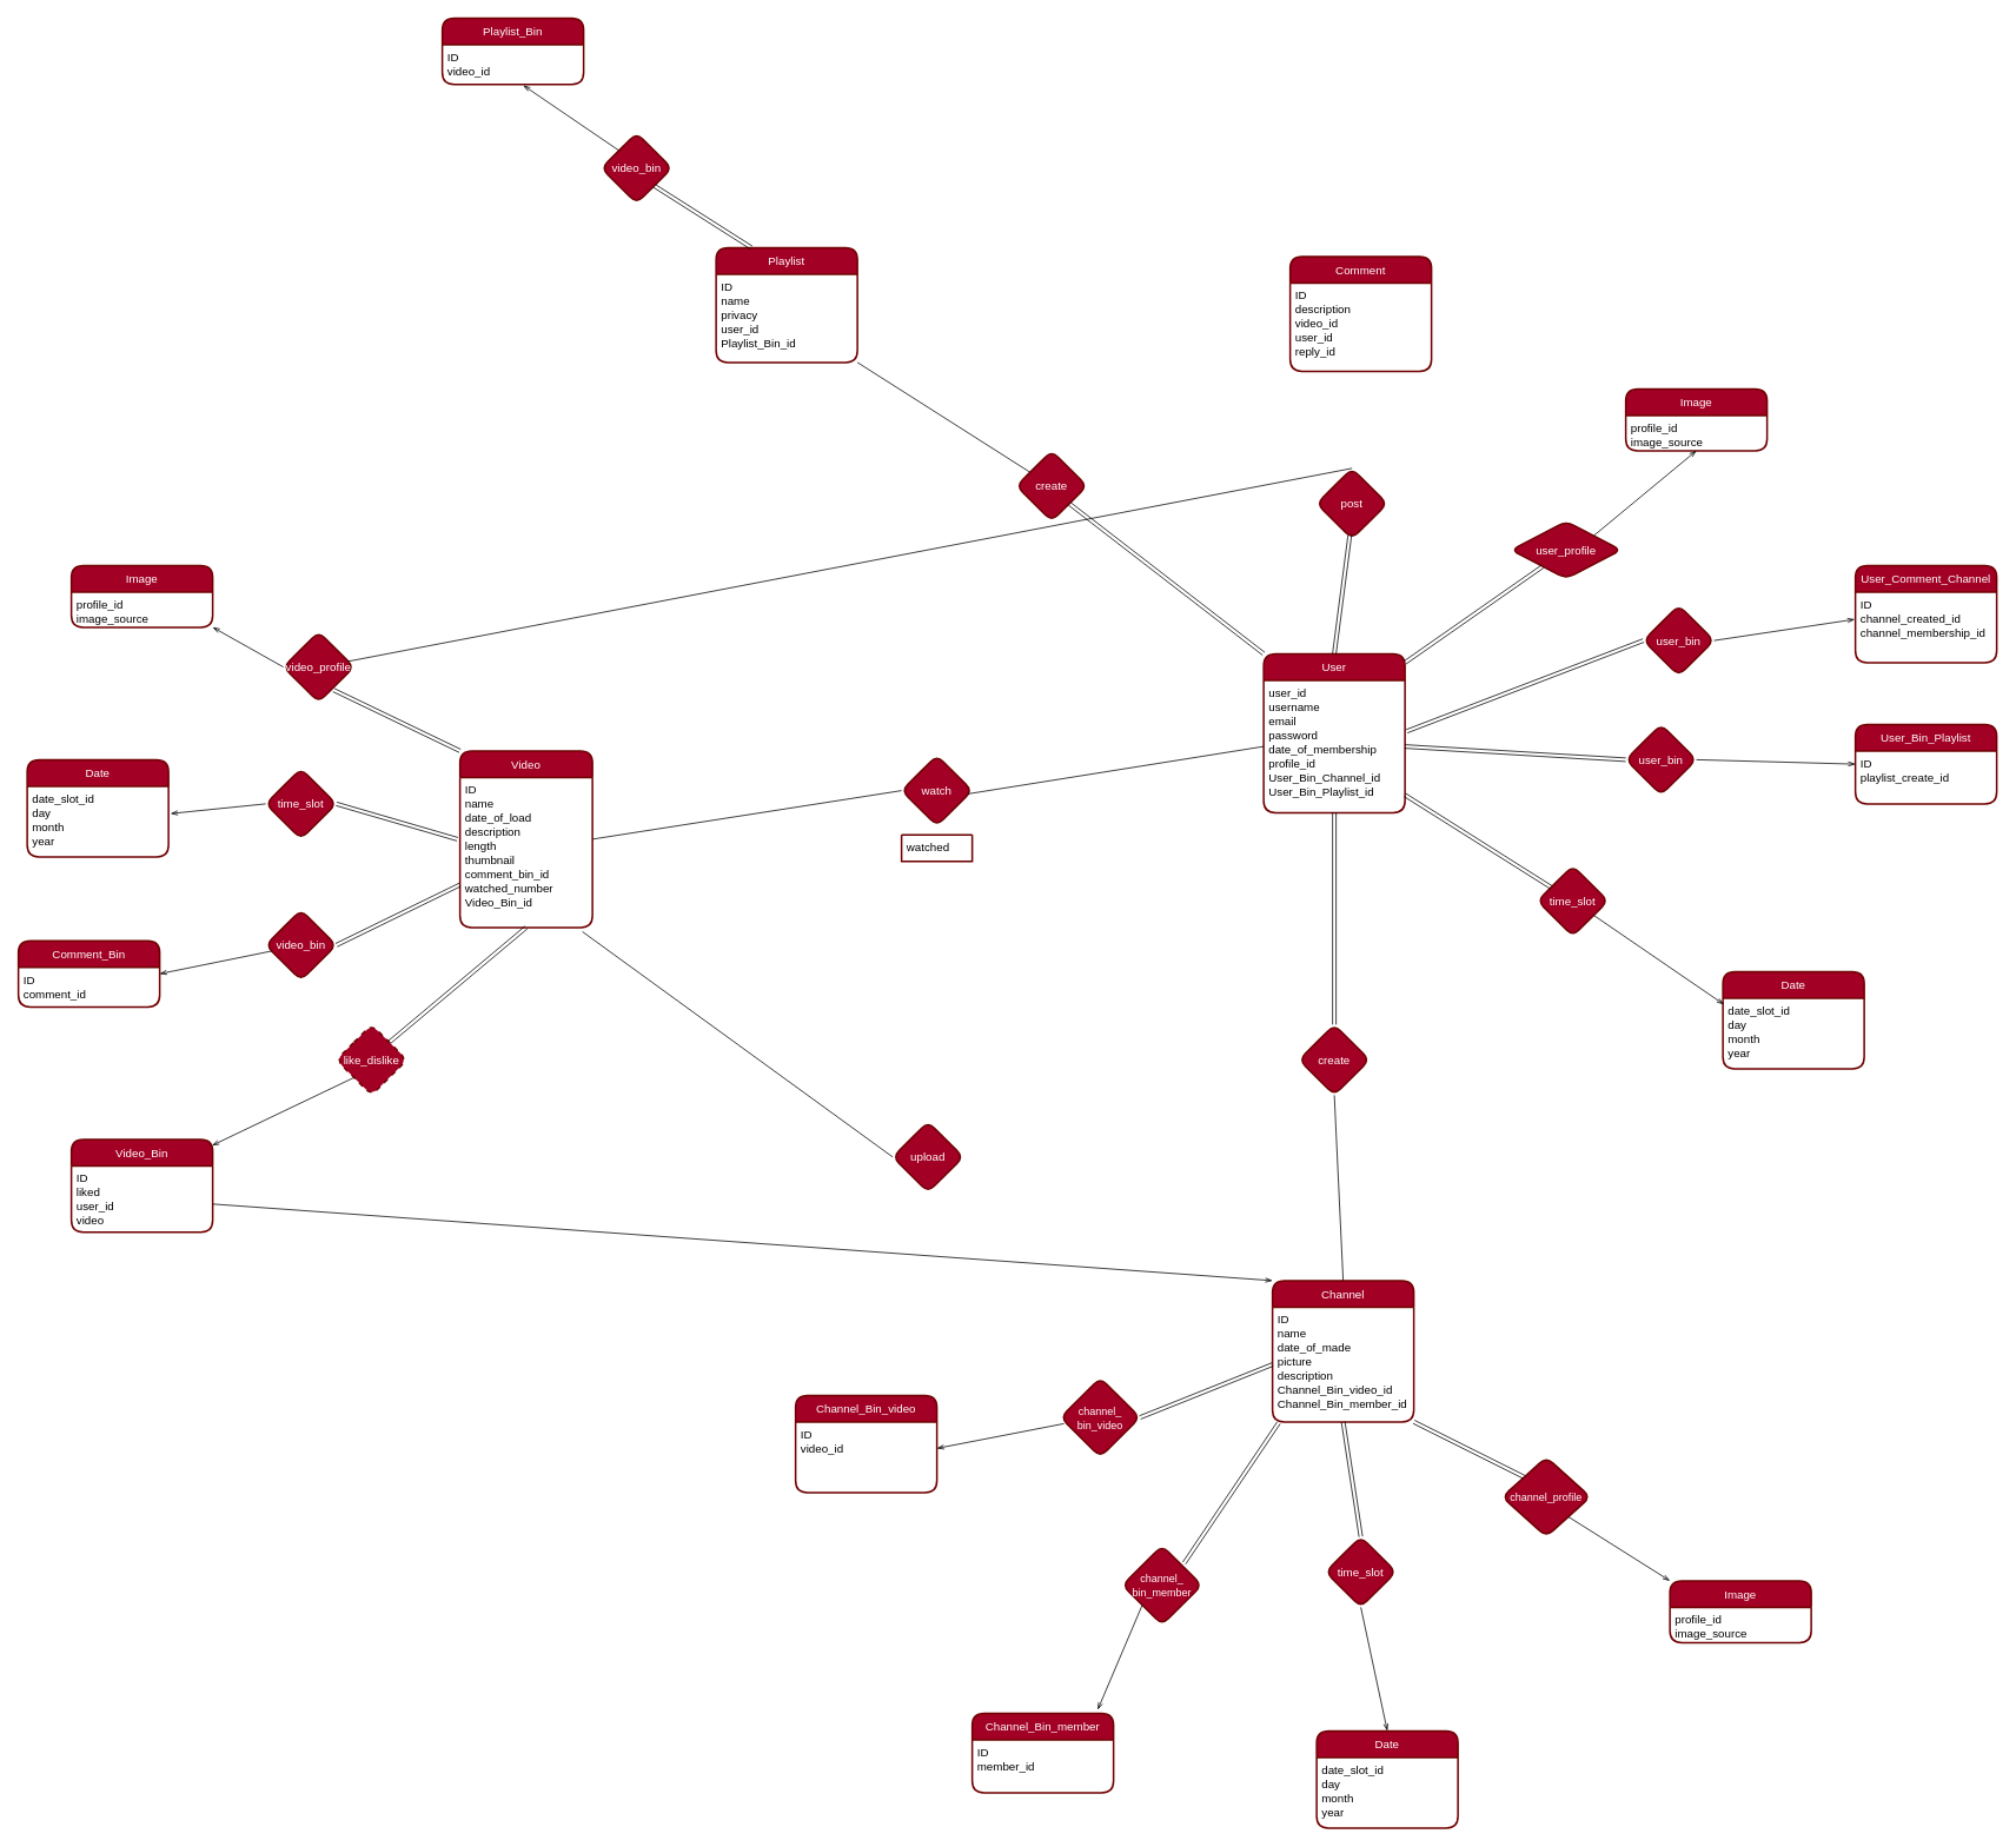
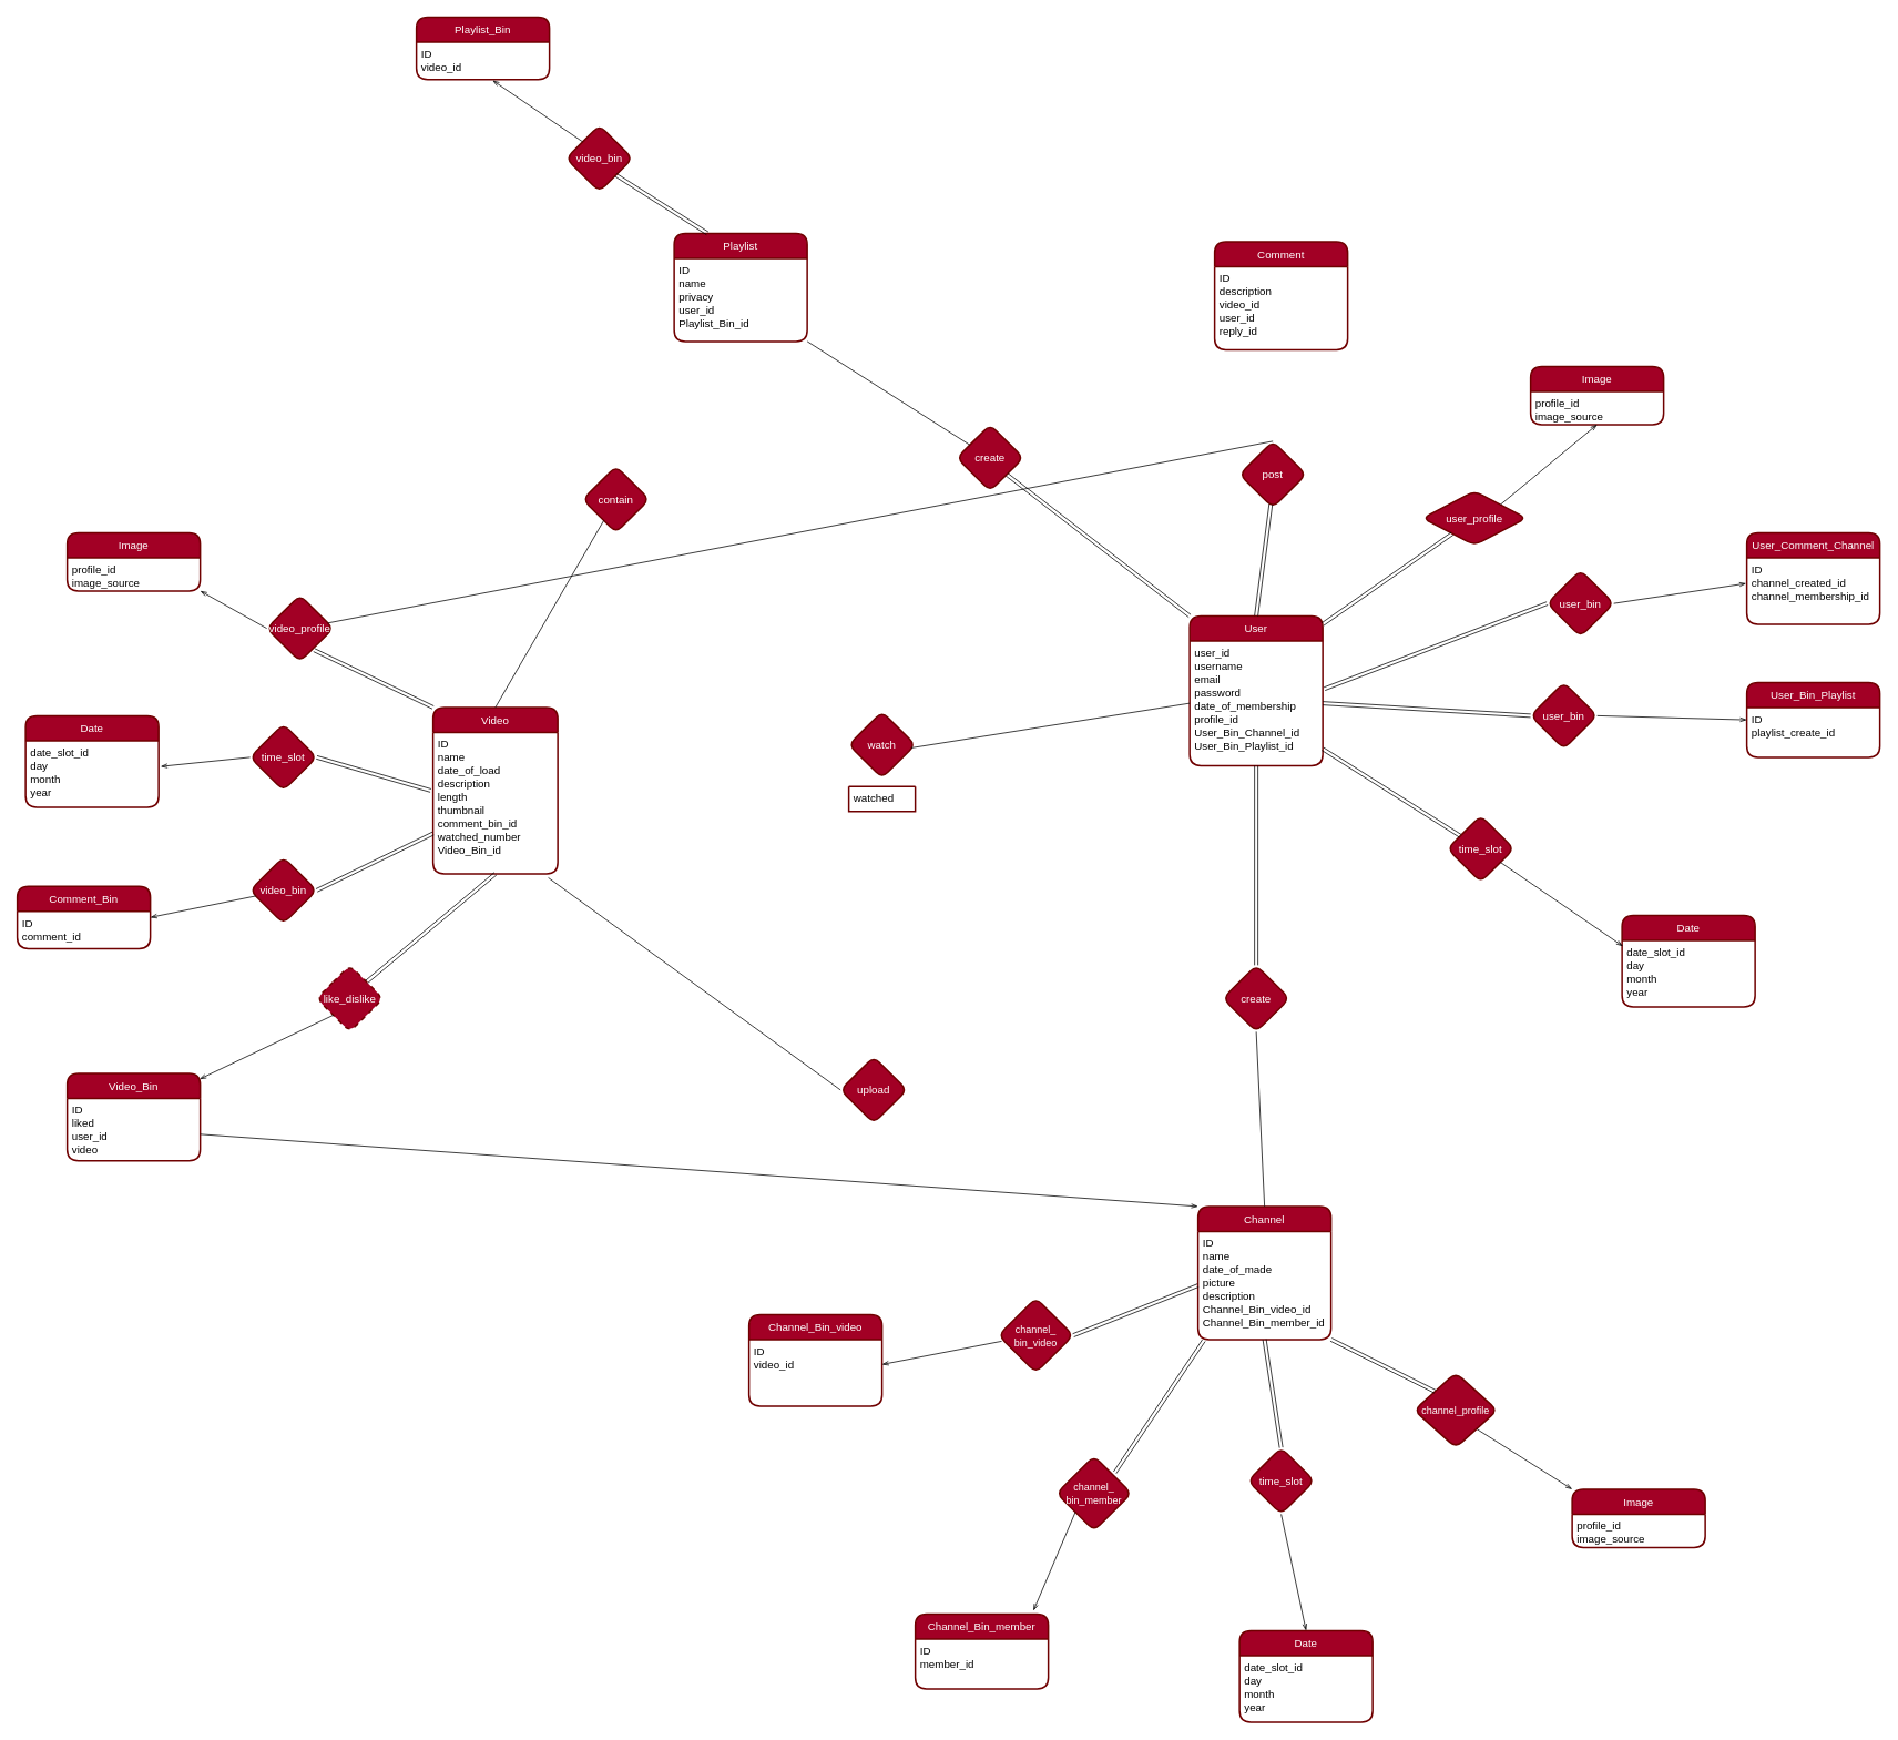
+ <mxCell id="17" value="contain" style="rhombus;whiteSpace=wrap;html=1;rounded=1;shadow=0;dashed=0;fontSize=13;fontColor=#ffffff;fontStyle=0;strokeColor=#6F0000;strokeWidth=2;fillColor=#a20025;startSize=30;" vertex="1" parent="1"><mxGeometry x="700" y="560" width="80" height="80" as="geometry" /></mxCell>
+ <mxCell id="93" value="" style="endArrow=none;html=1;fontSize=13;entryX=0.5;entryY=0;entryDx=0;entryDy=0;" edge="1" parent="1" source="17" target="4"><mxGeometry width="50" height="50" relative="1" as="geometry"><mxPoint x="950" y="697.5" as="sourcePoint" /><mxPoint x="600" y="752.5" as="targetPoint" /></mxGeometry></mxCell>
- <mxCell id="89" value="" style="endArrow=none;html=1;fontSize=13;entryX=1;entryY=0.5;entryDx=0;entryDy=0;exitX=0;exitY=0.5;exitDx=0;exitDy=0;" edge="1" parent="1" source="12" target="4"><mxGeometry width="50" height="50" relative="1" as="geometry"><mxPoint x="1071.4" y="1125.24" as="sourcePoint" /><mxPoint x="720" y="870" as="targetPoint" /></mxGeometry></mxCell>
